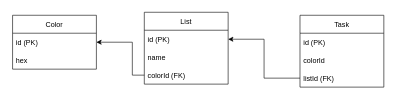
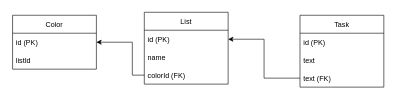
- <mxCell id="13" value="hex " style="text;strokeColor=none;fillColor=none;align=left;verticalAlign=middle;spacingLeft=4;spacingRight=4;overflow=hidden;points=[[0,0.5],[1,0.5]];portConstraint=eastwest;rotatable=0;" vertex="1" parent="11"><mxGeometry y="60" width="140" height="30" as="geometry" /></mxCell>
+ <mxCell id="13" value="listId " style="text;strokeColor=none;fillColor=none;align=left;verticalAlign=middle;spacingLeft=4;spacingRight=4;overflow=hidden;points=[[0,0.5],[1,0.5]];portConstraint=eastwest;rotatable=0;" vertex="1" parent="11"><mxGeometry y="60" width="140" height="30" as="geometry" /></mxCell>
- <mxCell id="8" value="colorId" style="text;strokeColor=none;fillColor=none;align=left;verticalAlign=middle;spacingLeft=4;spacingRight=4;overflow=hidden;points=[[0,0.5],[1,0.5]];portConstraint=eastwest;rotatable=0;" vertex="1" parent="6"><mxGeometry y="60" width="140" height="30" as="geometry" /></mxCell>
+ <mxCell id="8" value="text" style="text;strokeColor=none;fillColor=none;align=left;verticalAlign=middle;spacingLeft=4;spacingRight=4;overflow=hidden;points=[[0,0.5],[1,0.5]];portConstraint=eastwest;rotatable=0;" vertex="1" parent="6"><mxGeometry y="60" width="140" height="30" as="geometry" /></mxCell>
- <mxCell id="9" value="listId (FK)" style="text;strokeColor=none;fillColor=none;align=left;verticalAlign=middle;spacingLeft=4;spacingRight=4;overflow=hidden;points=[[0,0.5],[1,0.5]];portConstraint=eastwest;rotatable=0;" vertex="1" parent="6"><mxGeometry y="90" width="140" height="30" as="geometry" /></mxCell>
+ <mxCell id="9" value="text (FK)" style="text;strokeColor=none;fillColor=none;align=left;verticalAlign=middle;spacingLeft=4;spacingRight=4;overflow=hidden;points=[[0,0.5],[1,0.5]];portConstraint=eastwest;rotatable=0;" vertex="1" parent="6"><mxGeometry y="90" width="140" height="30" as="geometry" /></mxCell>
